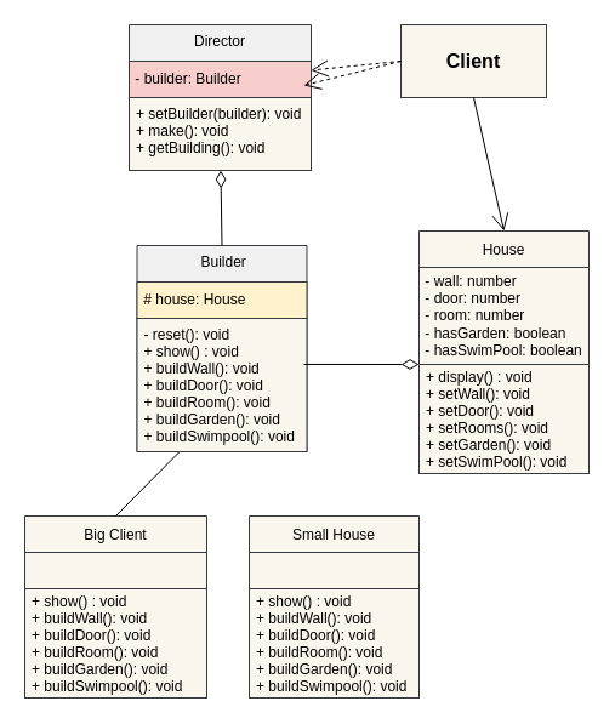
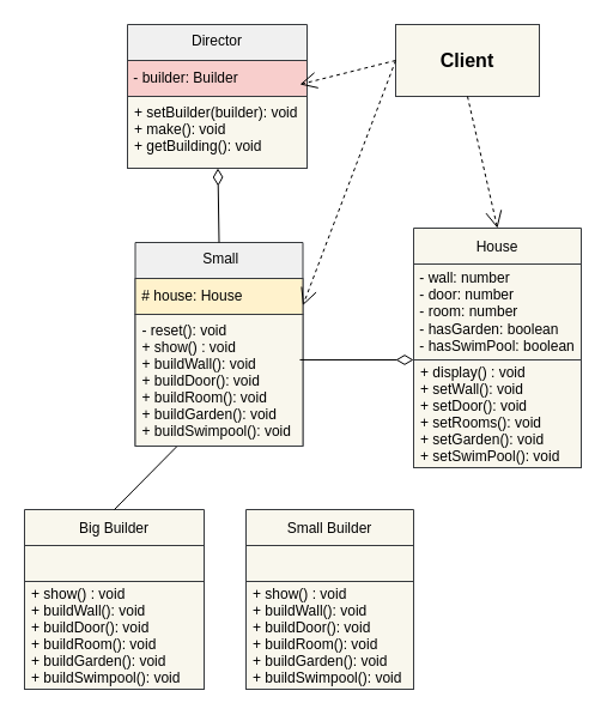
- <mxCell id="22" value="" style="endArrow=open;html=1;fontSize=16;fontColor=#000000;endSize=12;strokeWidth=1;exitX=0;exitY=0.5;exitDx=0;exitDy=0;dashed=1;endFill=0;" edge="1" parent="1" source="20" target="13"><mxGeometry width="50" height="50" relative="1" as="geometry"><mxPoint x="365" y="80" as="sourcePoint" /><mxPoint x="270" y="80" as="targetPoint" /></mxGeometry></mxCell>
+ <mxCell id="22" value="" style="endArrow=open;html=1;fontSize=16;fontColor=#000000;endSize=12;strokeWidth=1;exitX=0;exitY=0.5;exitDx=0;exitDy=0;entryX=1;entryY=0.75;entryDx=0;entryDy=0;dashed=1;endFill=0;" edge="1" parent="1" source="20" target="10"><mxGeometry width="50" height="50" relative="1" as="geometry"><mxPoint x="365" y="80" as="sourcePoint" /><mxPoint x="270" y="80" as="targetPoint" /></mxGeometry></mxCell>
- <mxCell id="23" value="" style="endArrow=open;html=1;fontSize=16;fontColor=#000000;endSize=12;strokeWidth=1;exitX=0.5;exitY=1;exitDx=0;exitDy=0;entryX=0.5;entryY=0;entryDx=0;entryDy=0;dashed=0;endFill=0;" edge="1" parent="1" source="20" target="16"><mxGeometry width="50" height="50" relative="1" as="geometry"><mxPoint x="365" y="80" as="sourcePoint" /><mxPoint x="262.5" y="264.5" as="targetPoint" /></mxGeometry></mxCell>
+ <mxCell id="23" value="" style="endArrow=open;html=1;fontSize=16;fontColor=#000000;endSize=12;strokeWidth=1;exitX=0.5;exitY=1;exitDx=0;exitDy=0;entryX=0.5;entryY=0;entryDx=0;entryDy=0;dashed=1;endFill=0;" edge="1" parent="1" source="20" target="16"><mxGeometry width="50" height="50" relative="1" as="geometry"><mxPoint x="365" y="80" as="sourcePoint" /><mxPoint x="262.5" y="264.5" as="targetPoint" /></mxGeometry></mxCell>
- <mxCell id="9" value=" Builder" style="swimlane;fontStyle=0;childLayout=stackLayout;horizontal=1;startSize=30;horizontalStack=0;resizeParent=1;resizeParentMax=0;resizeLast=0;collapsible=1;marginBottom=0;fillColor=#F0F0F0;strokeColor=#36393D;fontColor=#000000;verticalAlign=top;" vertex="1" parent="1"><mxGeometry x="112.5" y="202" width="140" height="170" as="geometry" /></mxCell>
+ <mxCell id="9" value=" Small" style="swimlane;fontStyle=0;childLayout=stackLayout;horizontal=1;startSize=30;horizontalStack=0;resizeParent=1;resizeParentMax=0;resizeLast=0;collapsible=1;marginBottom=0;fillColor=#F0F0F0;strokeColor=#36393D;fontColor=#000000;verticalAlign=top;" vertex="1" parent="1"><mxGeometry x="112.5" y="202" width="140" height="170" as="geometry" /></mxCell>
- <mxCell id="5" value="Big Client" style="swimlane;fontStyle=0;childLayout=stackLayout;horizontal=1;startSize=30;horizontalStack=0;resizeParent=1;resizeParentMax=0;resizeLast=0;collapsible=1;marginBottom=0;fillColor=#f9f7ed;strokeColor=#36393d;fontColor=#000000;" vertex="1" parent="1"><mxGeometry x="20" y="425" width="150" height="150" as="geometry" /></mxCell>
+ <mxCell id="5" value="Big Builder" style="swimlane;fontStyle=0;childLayout=stackLayout;horizontal=1;startSize=30;horizontalStack=0;resizeParent=1;resizeParentMax=0;resizeLast=0;collapsible=1;marginBottom=0;fillColor=#f9f7ed;strokeColor=#36393d;fontColor=#000000;" vertex="1" parent="1"><mxGeometry x="20" y="425" width="150" height="150" as="geometry" /></mxCell>
- <mxCell id="2" value="Small House" style="swimlane;fontStyle=0;childLayout=stackLayout;horizontal=1;startSize=30;horizontalStack=0;resizeParent=1;resizeParentMax=0;resizeLast=0;collapsible=1;marginBottom=0;fillColor=#f9f7ed;strokeColor=#36393d;fontColor=#000000;" vertex="1" parent="1"><mxGeometry x="205" y="425" width="140" height="150" as="geometry" /></mxCell>
+ <mxCell id="2" value="Small Builder" style="swimlane;fontStyle=0;childLayout=stackLayout;horizontal=1;startSize=30;horizontalStack=0;resizeParent=1;resizeParentMax=0;resizeLast=0;collapsible=1;marginBottom=0;fillColor=#f9f7ed;strokeColor=#36393d;fontColor=#000000;" vertex="1" parent="1"><mxGeometry x="205" y="425" width="140" height="150" as="geometry" /></mxCell>
